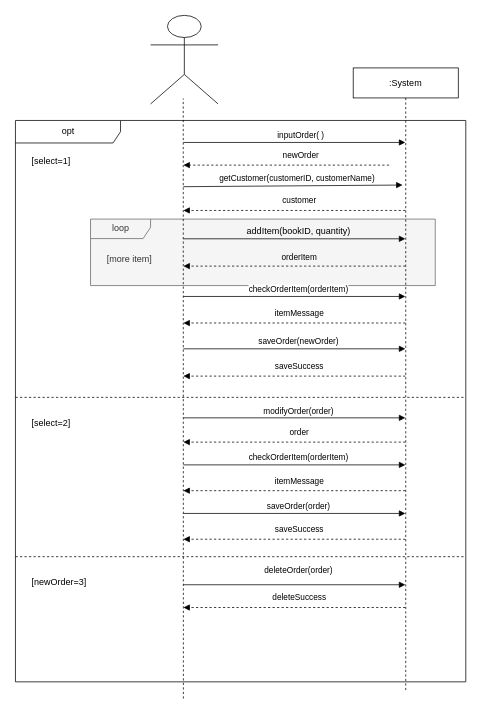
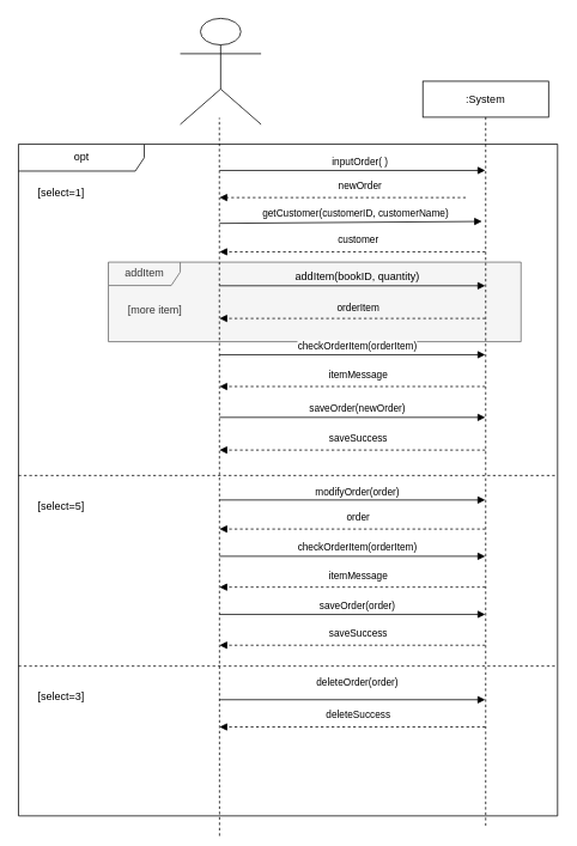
- <mxCell id="3" value="loop" style="shape=umlFrame;tabWidth=110;tabHeight=30;tabPosition=left;html=1;boundedLbl=1;labelInHeader=1;width=80;height=26;fillColor=#f5f5f5;fontColor=#333333;strokeColor=#666666;swimlaneFillColor=#F5F5F5;" parent="2" vertex="1"><mxGeometry x="100" y="131.41" width="459.32" height="88.59" as="geometry" /></mxCell>
+ <mxCell id="3" value="addItem" style="shape=umlFrame;tabWidth=110;tabHeight=30;tabPosition=left;html=1;boundedLbl=1;labelInHeader=1;width=80;height=26;fillColor=#f5f5f5;fontColor=#333333;strokeColor=#666666;swimlaneFillColor=#F5F5F5;" parent="2" vertex="1"><mxGeometry x="100" y="131.41" width="459.32" height="88.59" as="geometry" /></mxCell>
- <mxCell id="6" value="[select=2]" style="line;strokeWidth=1;dashed=1;labelPosition=center;verticalLabelPosition=bottom;align=left;verticalAlign=top;spacingLeft=20;spacingTop=15;" parent="2" vertex="1"><mxGeometry y="363.892" width="600" height="10.108" as="geometry" /></mxCell>
+ <mxCell id="6" value="[select=5]" style="line;strokeWidth=1;dashed=1;labelPosition=center;verticalLabelPosition=bottom;align=left;verticalAlign=top;spacingLeft=20;spacingTop=15;" parent="2" vertex="1"><mxGeometry y="363.892" width="600" height="10.108" as="geometry" /></mxCell>
- <mxCell id="7" value="[newOrder=3]" style="line;strokeWidth=1;dashed=1;labelPosition=center;verticalLabelPosition=bottom;align=left;verticalAlign=top;spacingLeft=20;spacingTop=15;" parent="2" vertex="1"><mxGeometry y="576.162" width="600" height="10.108" as="geometry" /></mxCell>
+ <mxCell id="7" value="[select=3]" style="line;strokeWidth=1;dashed=1;labelPosition=center;verticalLabelPosition=bottom;align=left;verticalAlign=top;spacingLeft=20;spacingTop=15;" parent="2" vertex="1"><mxGeometry y="576.162" width="600" height="10.108" as="geometry" /></mxCell>
